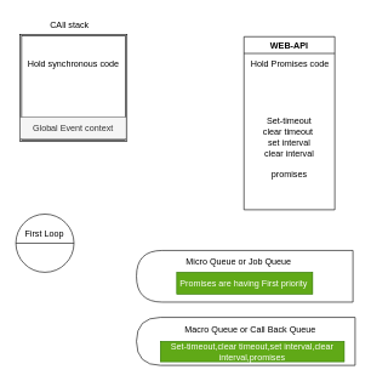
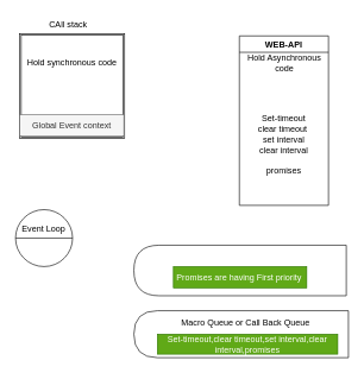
- <mxCell id="6" value="Hold Promises code" style="text;strokeColor=none;align=center;fillColor=none;html=1;verticalAlign=middle;whiteSpace=wrap;rounded=0;" vertex="1" parent="5"><mxGeometry x="2" y="25" width="123" height="26" as="geometry" /></mxCell>
+ <mxCell id="6" value="Hold Asynchronous code" style="text;strokeColor=none;align=center;fillColor=none;html=1;verticalAlign=middle;whiteSpace=wrap;rounded=0;" vertex="1" parent="5"><mxGeometry x="2" y="25" width="123" height="26" as="geometry" /></mxCell>
- <mxCell id="16" value="First Loop" style="text;strokeColor=none;align=center;fillColor=none;html=1;verticalAlign=middle;whiteSpace=wrap;rounded=0;" vertex="1" parent="1"><mxGeometry x="20" y="307" width="81" height="30" as="geometry" /></mxCell>
+ <mxCell id="16" value="Event Loop" style="text;strokeColor=none;align=center;fillColor=none;html=1;verticalAlign=middle;whiteSpace=wrap;rounded=0;" vertex="1" parent="1"><mxGeometry x="20" y="307" width="81" height="30" as="geometry" /></mxCell>
- <mxCell id="11" value="Micro Queue or Job Queue" style="text;strokeColor=none;align=center;fillColor=none;html=1;verticalAlign=middle;whiteSpace=wrap;rounded=0;" vertex="1" parent="1"><mxGeometry x="248" y="344" width="160" height="30" as="geometry" /></mxCell>
